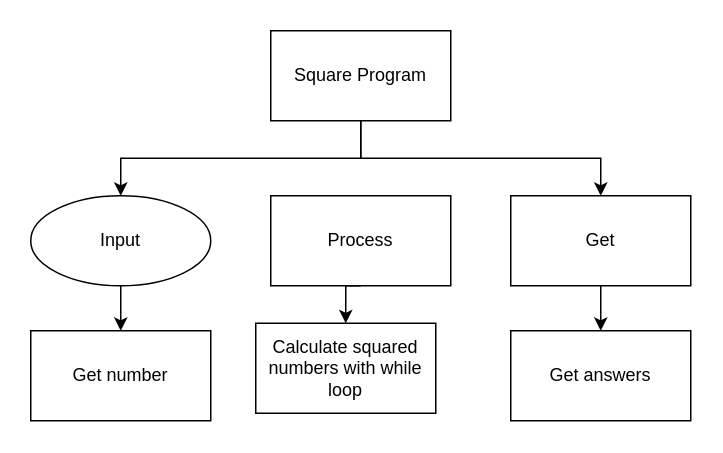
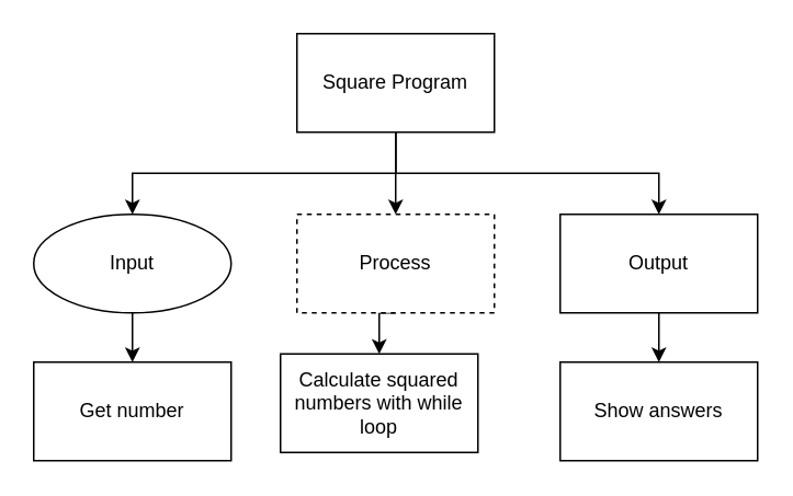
+ <mxCell id="3" style="edgeStyle=orthogonalEdgeStyle;rounded=0;orthogonalLoop=1;jettySize=auto;html=1;exitX=0.5;exitY=1;exitDx=0;exitDy=0;entryX=0.5;entryY=0;entryDx=0;entryDy=0;" edge="1" parent="1" source="5" target="9"><mxGeometry relative="1" as="geometry" /></mxCell>
- <mxCell id="9" value="Process" style="rounded=0;whiteSpace=wrap;html=1;" vertex="1" parent="1"><mxGeometry x="180" y="130" width="120" height="60" as="geometry" /></mxCell>
+ <mxCell id="9" value="Process" style="rounded=0;whiteSpace=wrap;html=1;dashed=1;" vertex="1" parent="1"><mxGeometry x="180" y="130" width="120" height="60" as="geometry" /></mxCell>
- <mxCell id="11" value="Get" style="rounded=0;whiteSpace=wrap;html=1;" vertex="1" parent="1"><mxGeometry x="340" y="130" width="120" height="60" as="geometry" /></mxCell>
+ <mxCell id="11" value="Output" style="rounded=0;whiteSpace=wrap;html=1;" vertex="1" parent="1"><mxGeometry x="340" y="130" width="120" height="60" as="geometry" /></mxCell>
- <mxCell id="14" value="Get answers" style="rounded=0;whiteSpace=wrap;html=1;" vertex="1" parent="1"><mxGeometry x="340" y="220" width="120" height="60" as="geometry" /></mxCell>
+ <mxCell id="14" value="Show answers" style="rounded=0;whiteSpace=wrap;html=1;" vertex="1" parent="1"><mxGeometry x="340" y="220" width="120" height="60" as="geometry" /></mxCell>
